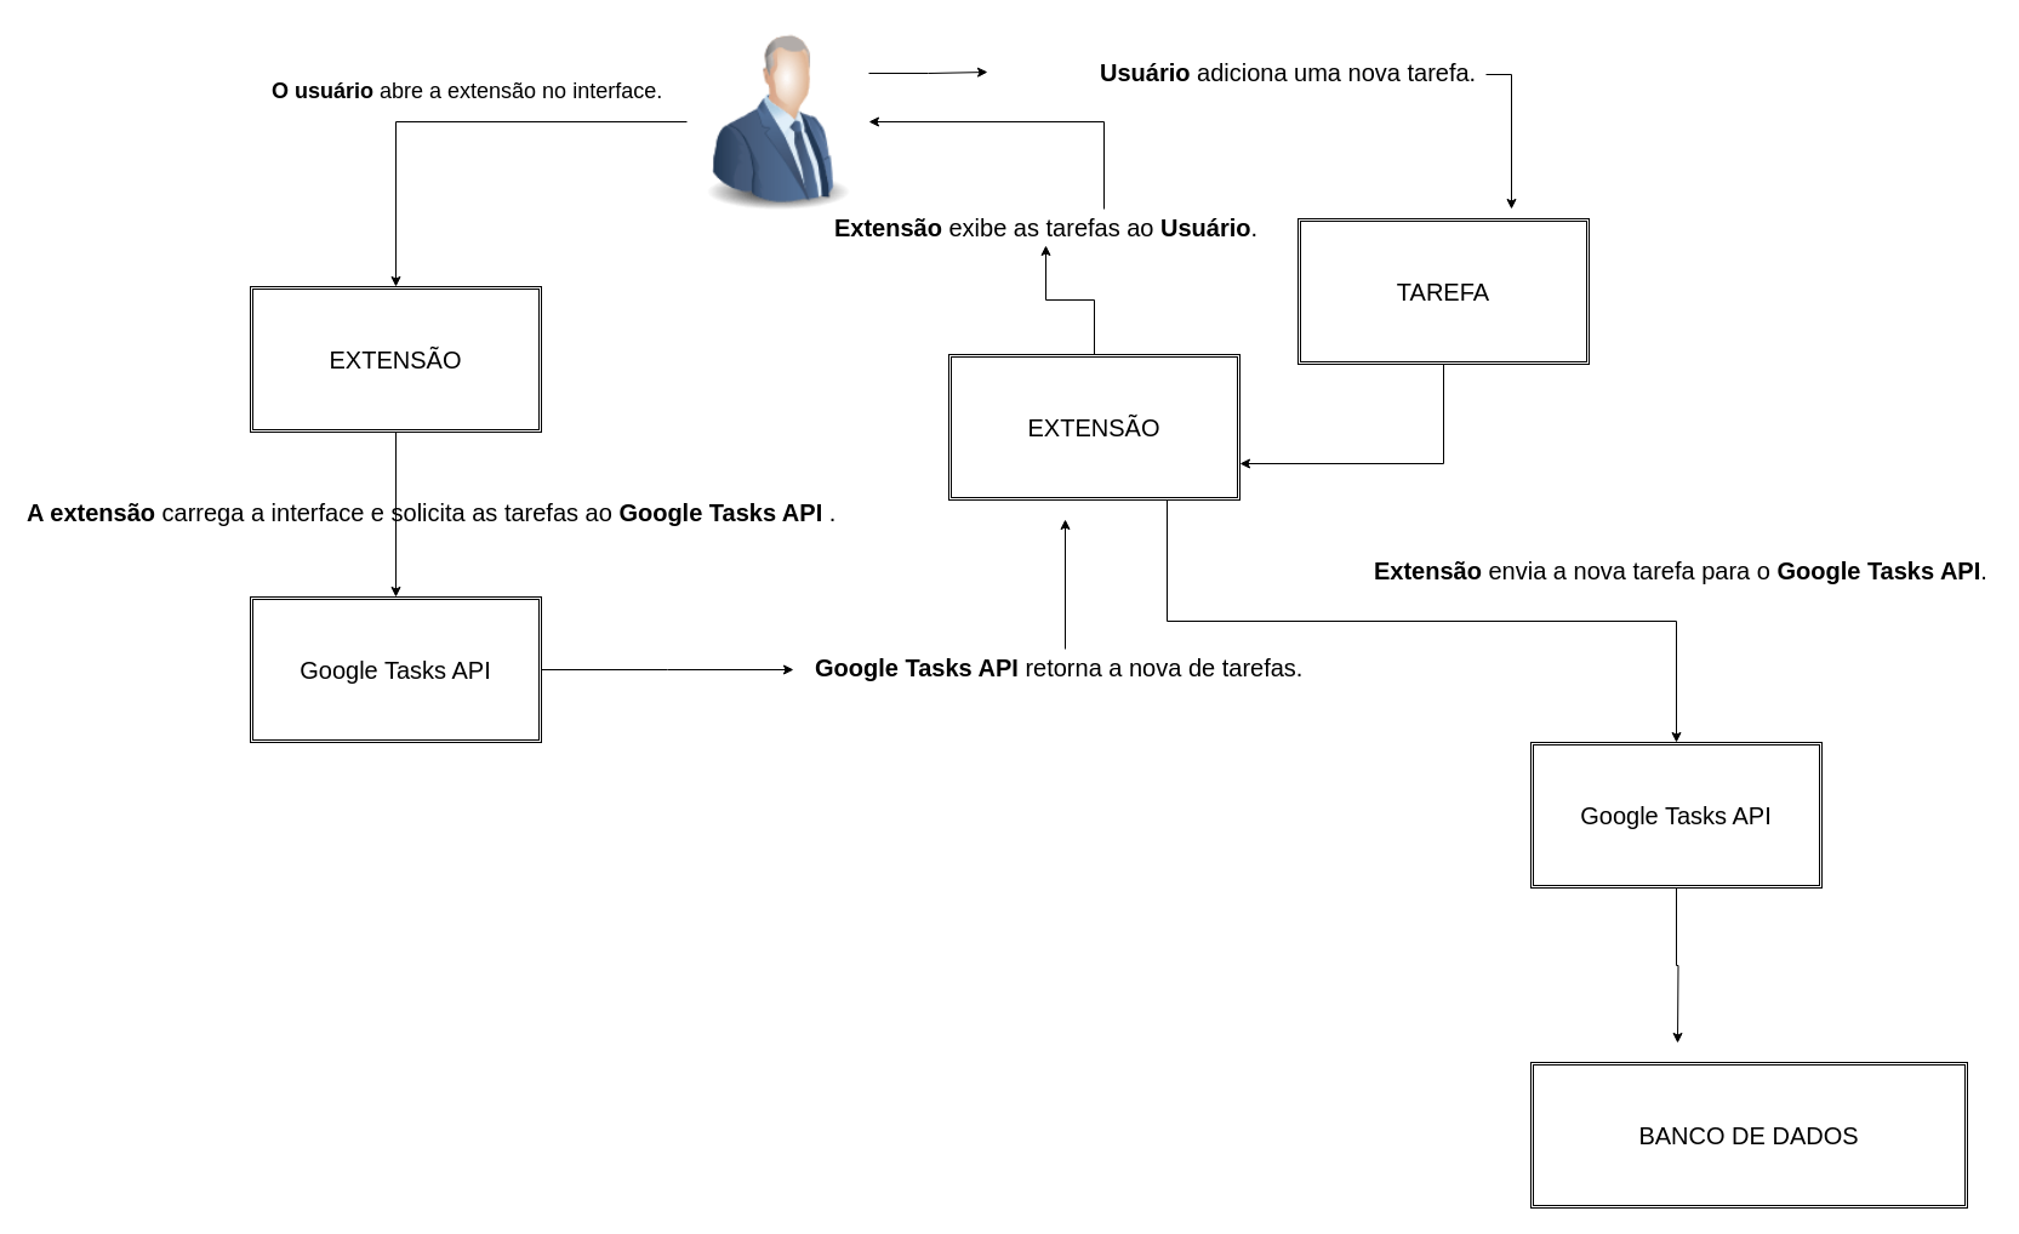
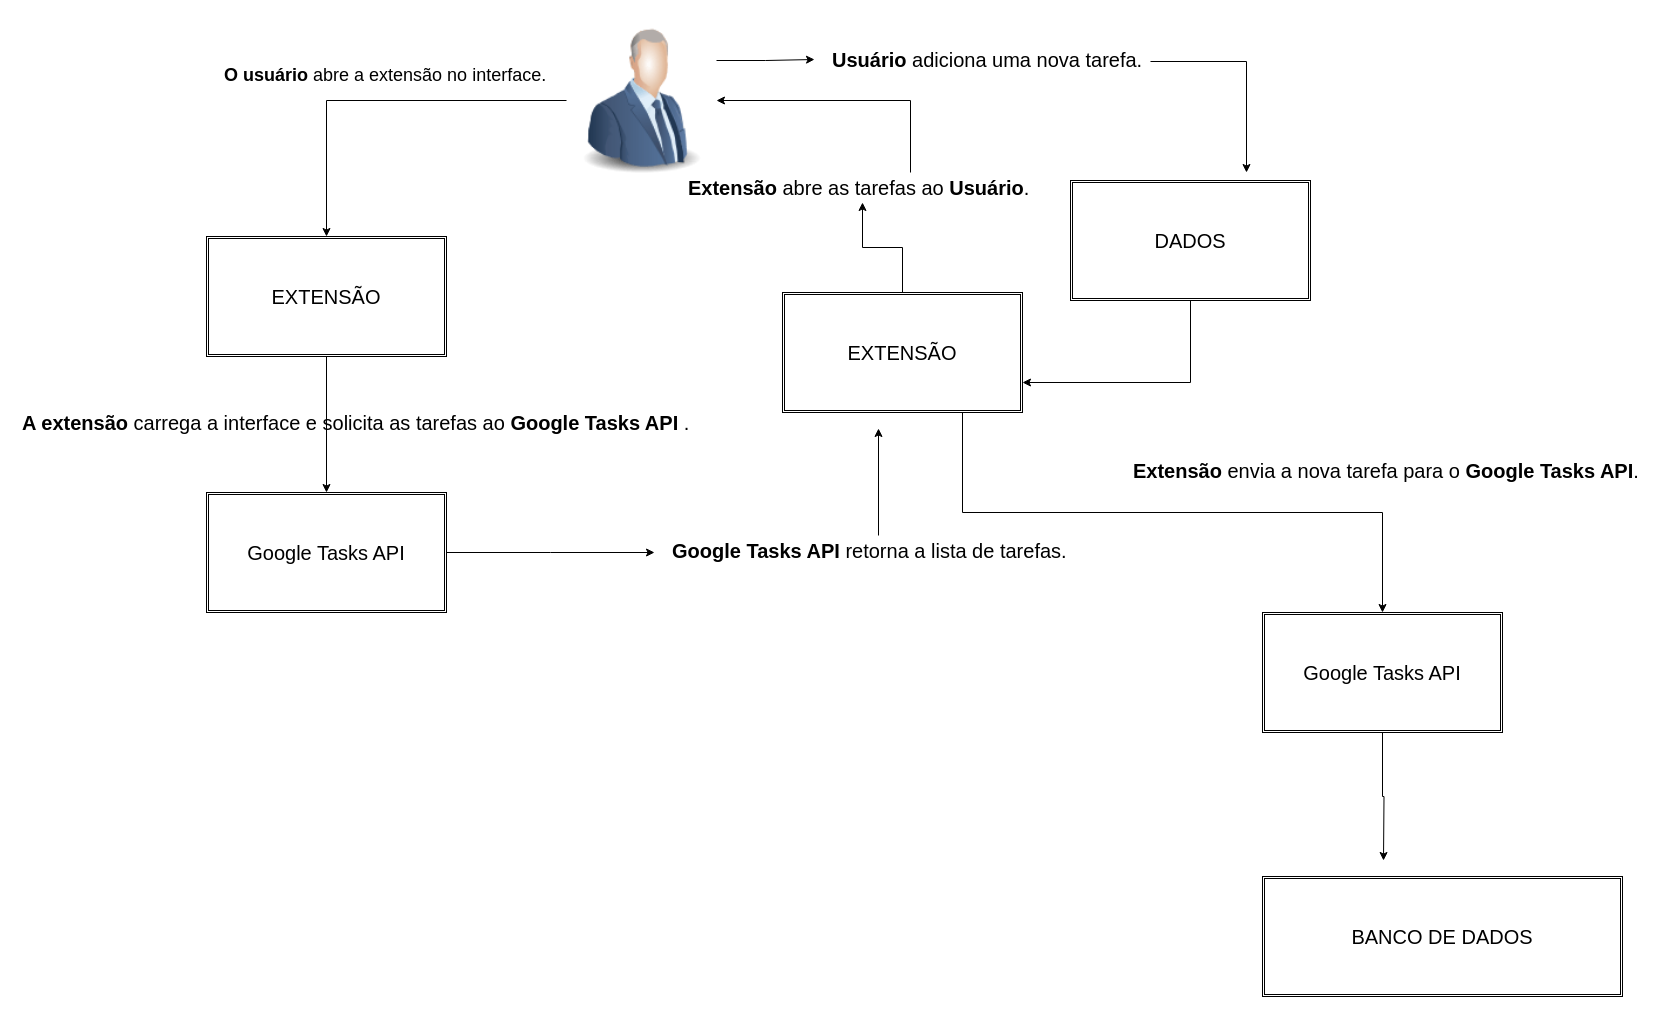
- <mxCell id="23" value="&lt;font style=&quot;font-size: 20px;&quot;&gt;&lt;strong&gt;Usuário&lt;/strong&gt; adiciona uma nova tarefa.&lt;/font&gt;" style="text;strokeColor=none;align=left;fillColor=none;html=1;verticalAlign=middle;whiteSpace=wrap;rounded=0;" vertex="1" parent="1"><mxGeometry x="905" y="44" width="320" height="30" as="geometry" /></mxCell>
+ <mxCell id="23" value="&lt;font style=&quot;font-size: 20px;&quot;&gt;&lt;strong&gt;Usuário&lt;/strong&gt; adiciona uma nova tarefa.&lt;/font&gt;" style="text;strokeColor=none;align=left;fillColor=none;html=1;verticalAlign=middle;whiteSpace=wrap;rounded=0;" vertex="1" parent="1"><mxGeometry x="830" y="44" width="320" height="30" as="geometry" /></mxCell>
- <mxCell id="18" value="&lt;font style=&quot;font-size: 20px;&quot;&gt;&lt;strong&gt;Extensão&lt;/strong&gt; exibe as tarefas ao &lt;strong&gt;Usuário&lt;/strong&gt;.&lt;/font&gt;" style="text;strokeColor=none;align=left;fillColor=none;html=1;verticalAlign=middle;whiteSpace=wrap;rounded=0;" vertex="1" parent="1"><mxGeometry x="686" y="172" width="352" height="30" as="geometry" /></mxCell>
+ <mxCell id="18" value="&lt;font style=&quot;font-size: 20px;&quot;&gt;&lt;strong&gt;Extensão&lt;/strong&gt; abre as tarefas ao &lt;strong&gt;Usuário&lt;/strong&gt;.&lt;/font&gt;" style="text;strokeColor=none;align=left;fillColor=none;html=1;verticalAlign=middle;whiteSpace=wrap;rounded=0;" vertex="1" parent="1"><mxGeometry x="686" y="172" width="352" height="30" as="geometry" /></mxCell>
- <mxCell id="20" value="&lt;font style=&quot;font-size: 20px;&quot;&gt;TAREFA&lt;/font&gt;" style="shape=ext;double=1;rounded=0;whiteSpace=wrap;html=1;" vertex="1" parent="1"><mxGeometry x="1070" y="180" width="240" height="120" as="geometry" /></mxCell>
+ <mxCell id="20" value="&lt;font style=&quot;font-size: 20px;&quot;&gt;DADOS&lt;/font&gt;" style="shape=ext;double=1;rounded=0;whiteSpace=wrap;html=1;" vertex="1" parent="1"><mxGeometry x="1070" y="180" width="240" height="120" as="geometry" /></mxCell>
- <mxCell id="16" value="&lt;font style=&quot;font-size: 20px;&quot;&gt;&lt;strong&gt;Google Tasks API&lt;/strong&gt; retorna a nova de tarefas.&lt;/font&gt;" style="text;strokeColor=none;align=left;fillColor=none;html=1;verticalAlign=middle;whiteSpace=wrap;rounded=0;" vertex="1" parent="1"><mxGeometry x="670" y="535" width="416" height="30" as="geometry" /></mxCell>
+ <mxCell id="16" value="&lt;font style=&quot;font-size: 20px;&quot;&gt;&lt;strong&gt;Google Tasks API&lt;/strong&gt; retorna a lista de tarefas.&lt;/font&gt;" style="text;strokeColor=none;align=left;fillColor=none;html=1;verticalAlign=middle;whiteSpace=wrap;rounded=0;" vertex="1" parent="1"><mxGeometry x="670" y="535" width="416" height="30" as="geometry" /></mxCell>
